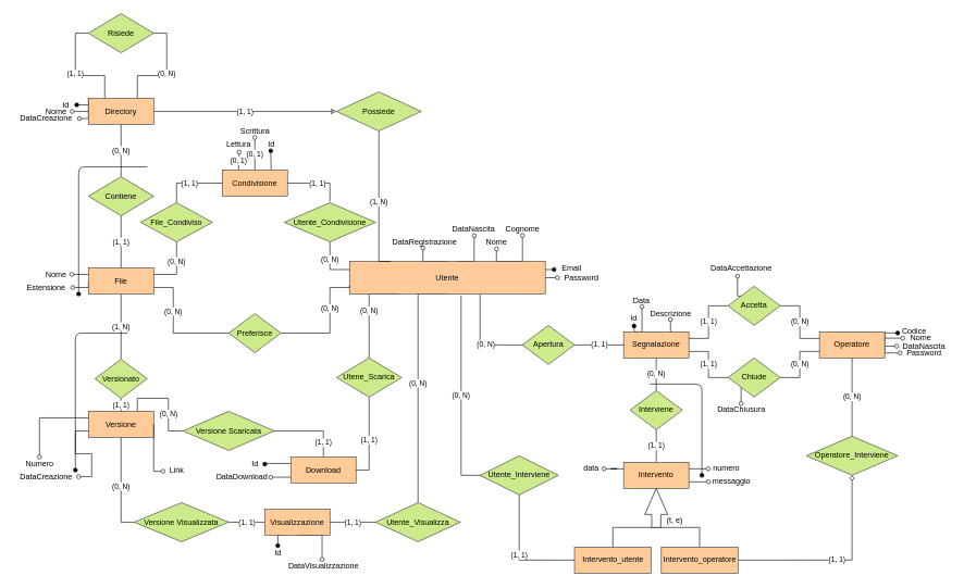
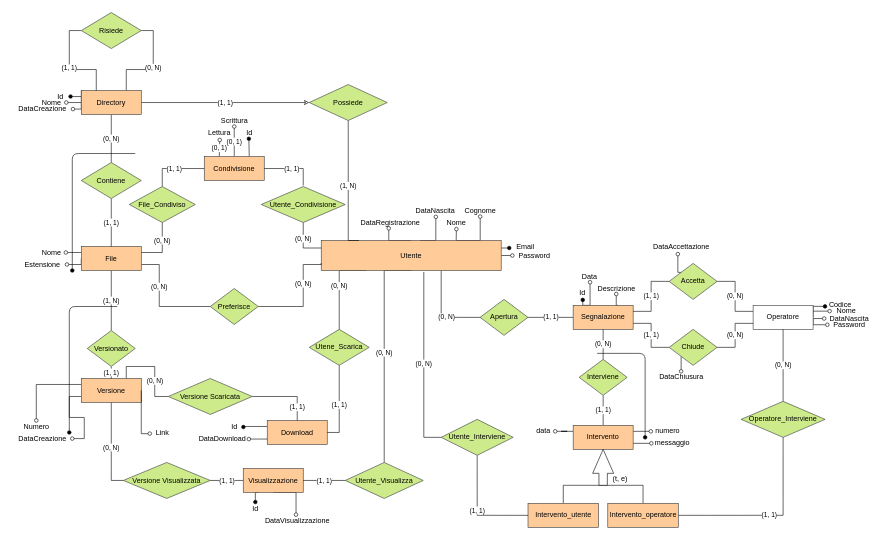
- <mxCell id="52" value="Operatore" style="whiteSpace=wrap;html=1;align=center;fillColor=#ffcc99;strokeColor=#36393d;" parent="1" vertex="1"><mxGeometry x="1254.97" y="508.14" width="100" height="40" as="geometry" /></mxCell>
+ <mxCell id="52" value="Operatore" style="whiteSpace=wrap;html=1;align=center;fillColor=#ffffff;strokeColor=#36393d;" parent="1" vertex="1"><mxGeometry x="1254.97" y="508.14" width="100" height="40" as="geometry" /></mxCell>
- <mxCell id="70" value="(1, 1)" style="edgeStyle=orthogonalEdgeStyle;rounded=0;orthogonalLoop=1;jettySize=auto;html=1;exitX=1;exitY=0.5;exitDx=0;exitDy=0;entryX=0.5;entryY=1;entryDx=0;entryDy=0;endArrow=diamond;endFill=0;" parent="1" source="71" target="76" edge="1"><mxGeometry relative="1" as="geometry" /></mxCell>
+ <mxCell id="70" value="(1, 1)" style="edgeStyle=orthogonalEdgeStyle;rounded=0;orthogonalLoop=1;jettySize=auto;html=1;exitX=1;exitY=0.5;exitDx=0;exitDy=0;entryX=0.5;entryY=1;entryDx=0;entryDy=0;endArrow=none;endFill=0;" parent="1" source="71" target="76" edge="1"><mxGeometry relative="1" as="geometry" /></mxCell>
